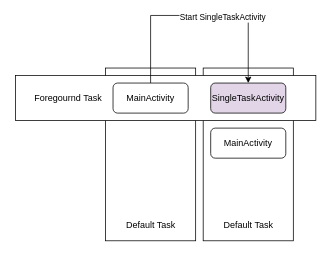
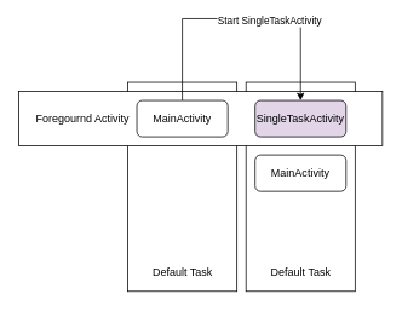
- <mxCell id="9" value="Foregournd Task" style="text;html=1;align=center;verticalAlign=middle;resizable=0;points=[];autosize=1;" vertex="1" parent="1"><mxGeometry x="30" y="120" width="120" height="20" as="geometry" /></mxCell>
+ <mxCell id="9" value="Foregournd Activity" style="text;html=1;align=center;verticalAlign=middle;resizable=0;points=[];autosize=1;" vertex="1" parent="1"><mxGeometry x="30" y="120" width="120" height="20" as="geometry" /></mxCell>
